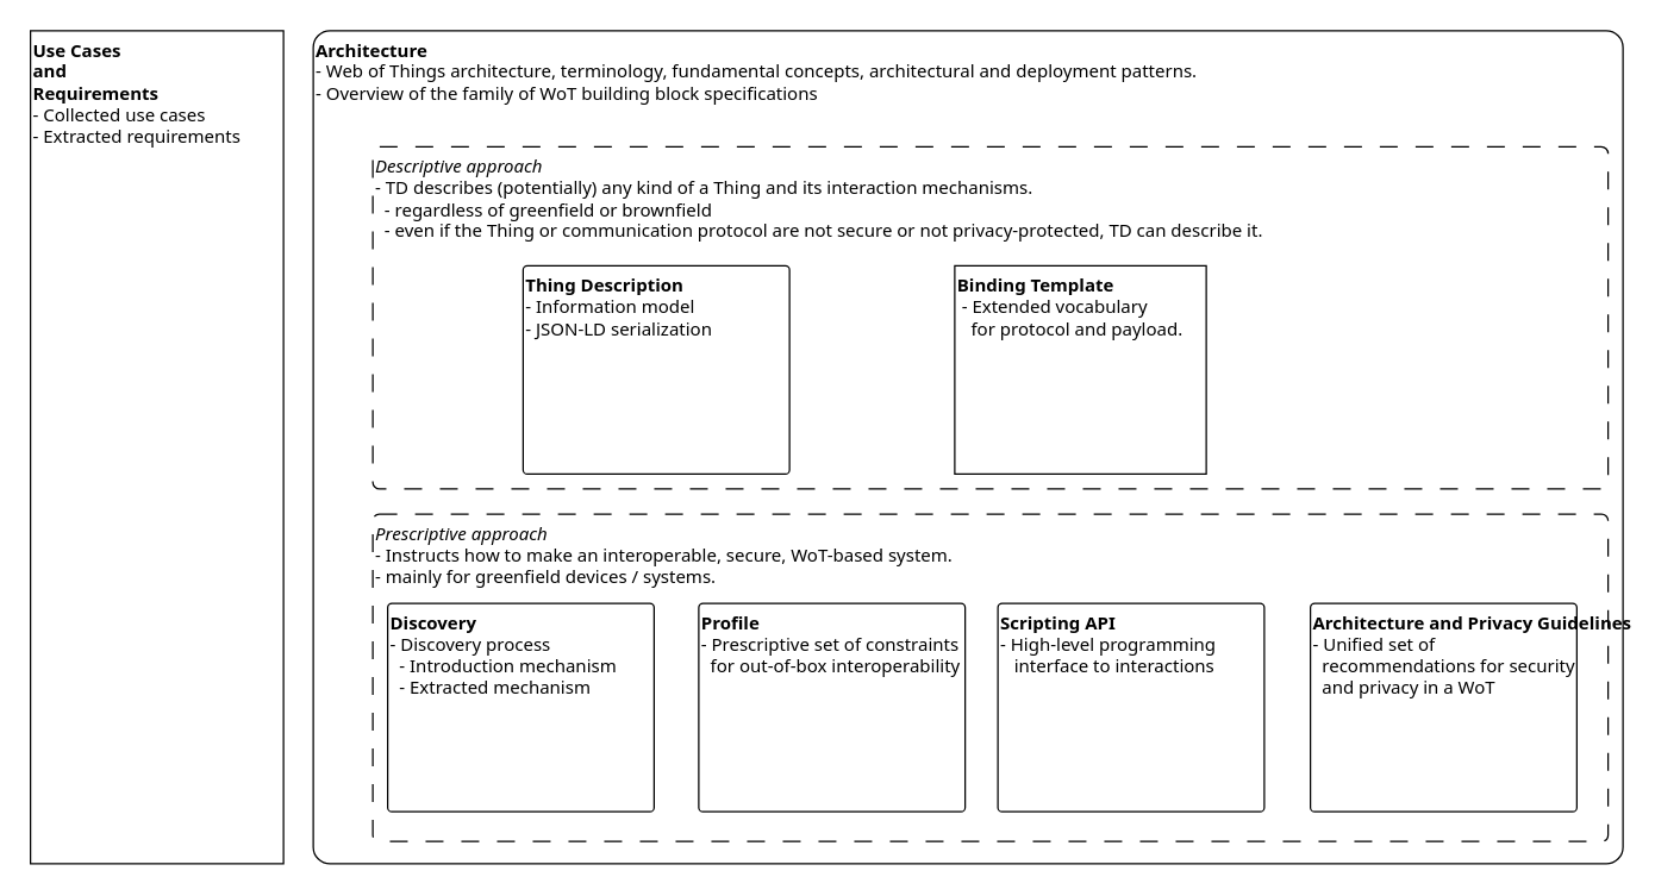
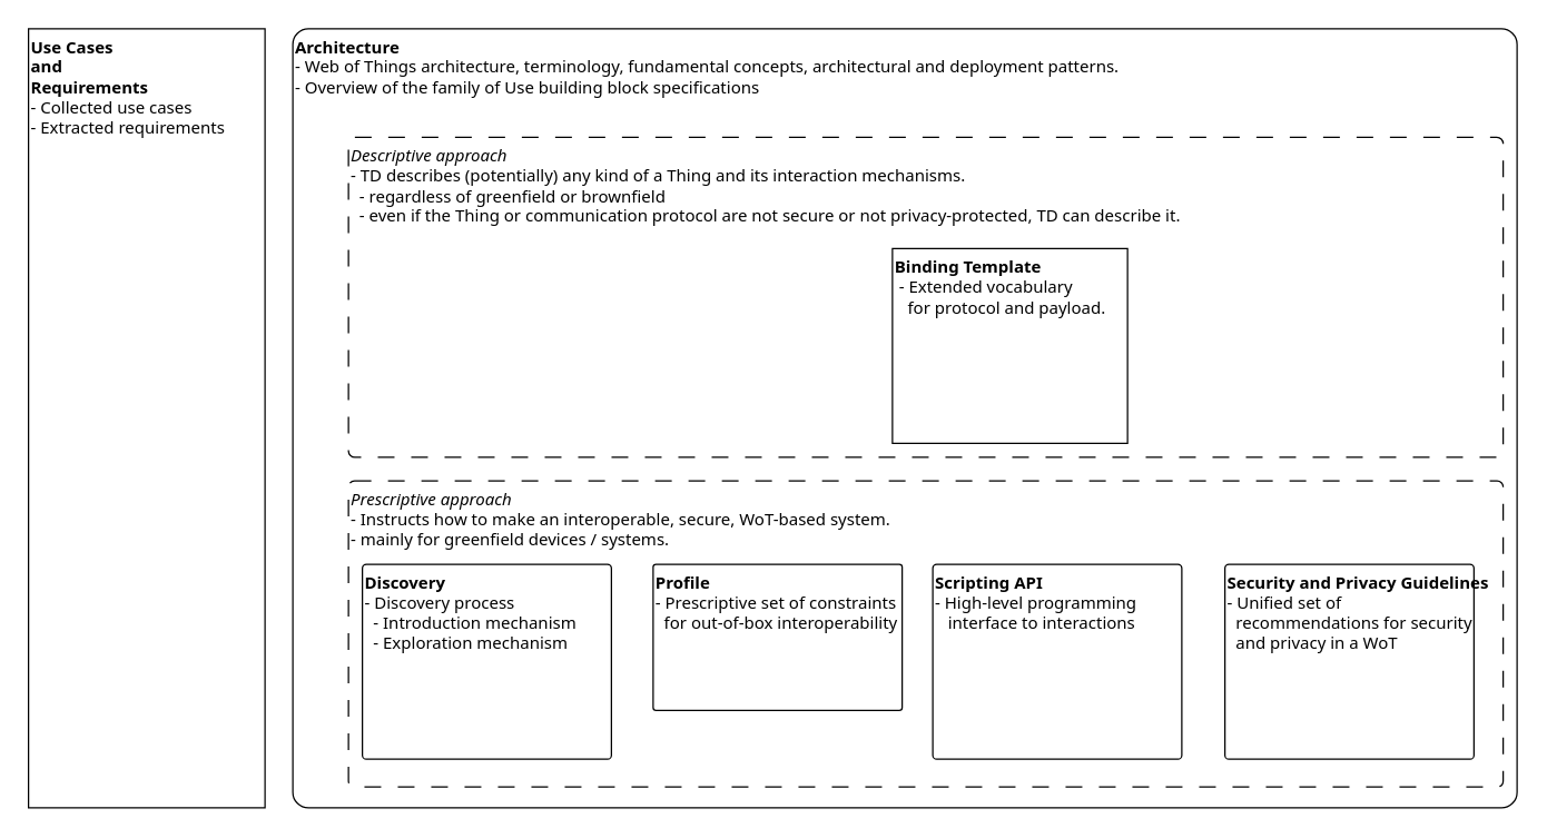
- <mxCell id="2" value="&lt;b&gt;Architecture&lt;br&gt;&lt;/b&gt;- Web of Things architecture, terminology, fundamental concepts, architectural and deployment patterns.&lt;br&gt;- Overview of the family of WoT building block specifications" style="rounded=1;html=1;arcSize=2;fillColor=none;align=left;verticalAlign=top;fontFamily=Noto Sans;fontSource=https%3A%2F%2Ffonts.googleapis.com%2Fcss%3Ffamily%3DNoto%2BSans;" parent="1" vertex="1"><mxGeometry x="210" y="20" width="880" height="560" as="geometry" /></mxCell>
+ <mxCell id="2" value="&lt;b&gt;Architecture&lt;br&gt;&lt;/b&gt;- Web of Things architecture, terminology, fundamental concepts, architectural and deployment patterns.&lt;br&gt;- Overview of the family of Use building block specifications" style="rounded=1;html=1;arcSize=2;fillColor=none;align=left;verticalAlign=top;fontFamily=Noto Sans;fontSource=https%3A%2F%2Ffonts.googleapis.com%2Fcss%3Ffamily%3DNoto%2BSans;" parent="1" vertex="1"><mxGeometry x="210" y="20" width="880" height="560" as="geometry" /></mxCell>
- <mxCell id="4" value="&lt;b&gt;Thing Description&lt;br&gt;&lt;/b&gt;- Information model&lt;br&gt;- JSON-LD serialization" style="rounded=1;html=1;arcSize=2;fillColor=none;align=left;verticalAlign=top;fontFamily=Noto Sans;fontSource=https%3A%2F%2Ffonts.googleapis.com%2Fcss%3Ffamily%3DNoto%2BSans;" parent="1" vertex="1"><mxGeometry x="351" y="178" width="179" height="140" as="geometry" /></mxCell>
- <mxCell id="8" value="&lt;b&gt;Discovery&lt;br&gt;&lt;/b&gt;- Discovery process&lt;br&gt;&amp;nbsp; - Introduction mechanism&lt;br&gt;&amp;nbsp; - Extracted mechanism" style="rounded=1;html=1;arcSize=2;fillColor=none;align=left;verticalAlign=top;fontFamily=Noto Sans;fontSource=https%3A%2F%2Ffonts.googleapis.com%2Fcss%3Ffamily%3DNoto%2BSans;" parent="1" vertex="1"><mxGeometry x="260" y="405" width="179" height="140" as="geometry" /></mxCell>
+ <mxCell id="8" value="&lt;b&gt;Discovery&lt;br&gt;&lt;/b&gt;- Discovery process&lt;br&gt;&amp;nbsp; - Introduction mechanism&lt;br&gt;&amp;nbsp; - Exploration mechanism" style="rounded=1;html=1;arcSize=2;fillColor=none;align=left;verticalAlign=top;fontFamily=Noto Sans;fontSource=https%3A%2F%2Ffonts.googleapis.com%2Fcss%3Ffamily%3DNoto%2BSans;" parent="1" vertex="1"><mxGeometry x="260" y="405" width="179" height="140" as="geometry" /></mxCell>
- <mxCell id="11" value="&lt;b&gt;Architecture and Privacy Guidelines&lt;br&gt;&lt;/b&gt;- Unified set of&lt;br&gt;&amp;nbsp; recommendations for security&lt;br&gt;&amp;nbsp; and privacy in a WoT" style="rounded=1;html=1;arcSize=2;fillColor=none;align=left;verticalAlign=top;fontFamily=Noto Sans;fontSource=https%3A%2F%2Ffonts.googleapis.com%2Fcss%3Ffamily%3DNoto%2BSans;" parent="1" vertex="1"><mxGeometry x="880" y="405" width="179" height="140" as="geometry" /></mxCell>
+ <mxCell id="11" value="&lt;b&gt;Security and Privacy Guidelines&lt;br&gt;&lt;/b&gt;- Unified set of&lt;br&gt;&amp;nbsp; recommendations for security&lt;br&gt;&amp;nbsp; and privacy in a WoT" style="rounded=1;html=1;arcSize=2;fillColor=none;align=left;verticalAlign=top;fontFamily=Noto Sans;fontSource=https%3A%2F%2Ffonts.googleapis.com%2Fcss%3Ffamily%3DNoto%2BSans;" parent="1" vertex="1"><mxGeometry x="880" y="405" width="179" height="140" as="geometry" /></mxCell>
- <mxCell id="9" value="&lt;b&gt;Profile&lt;br&gt;&lt;/b&gt;- Prescriptive set of constraints &lt;br&gt;&amp;nbsp; for out-of-box interoperability" style="rounded=1;html=1;arcSize=2;fillColor=none;align=left;verticalAlign=top;fontFamily=Noto Sans;fontSource=https%3A%2F%2Ffonts.googleapis.com%2Fcss%3Ffamily%3DNoto%2BSans;" parent="1" vertex="1"><mxGeometry x="469" y="405" width="179" height="140" as="geometry" /></mxCell>
+ <mxCell id="9" value="&lt;b&gt;Profile&lt;br&gt;&lt;/b&gt;- Prescriptive set of constraints &lt;br&gt;&amp;nbsp; for out-of-box interoperability" style="rounded=1;html=1;arcSize=2;fillColor=none;align=left;verticalAlign=top;fontFamily=Noto Sans;fontSource=https%3A%2F%2Ffonts.googleapis.com%2Fcss%3Ffamily%3DNoto%2BSans;" parent="1" vertex="1"><mxGeometry x="469" y="405" width="179" height="105" as="geometry" /></mxCell>
